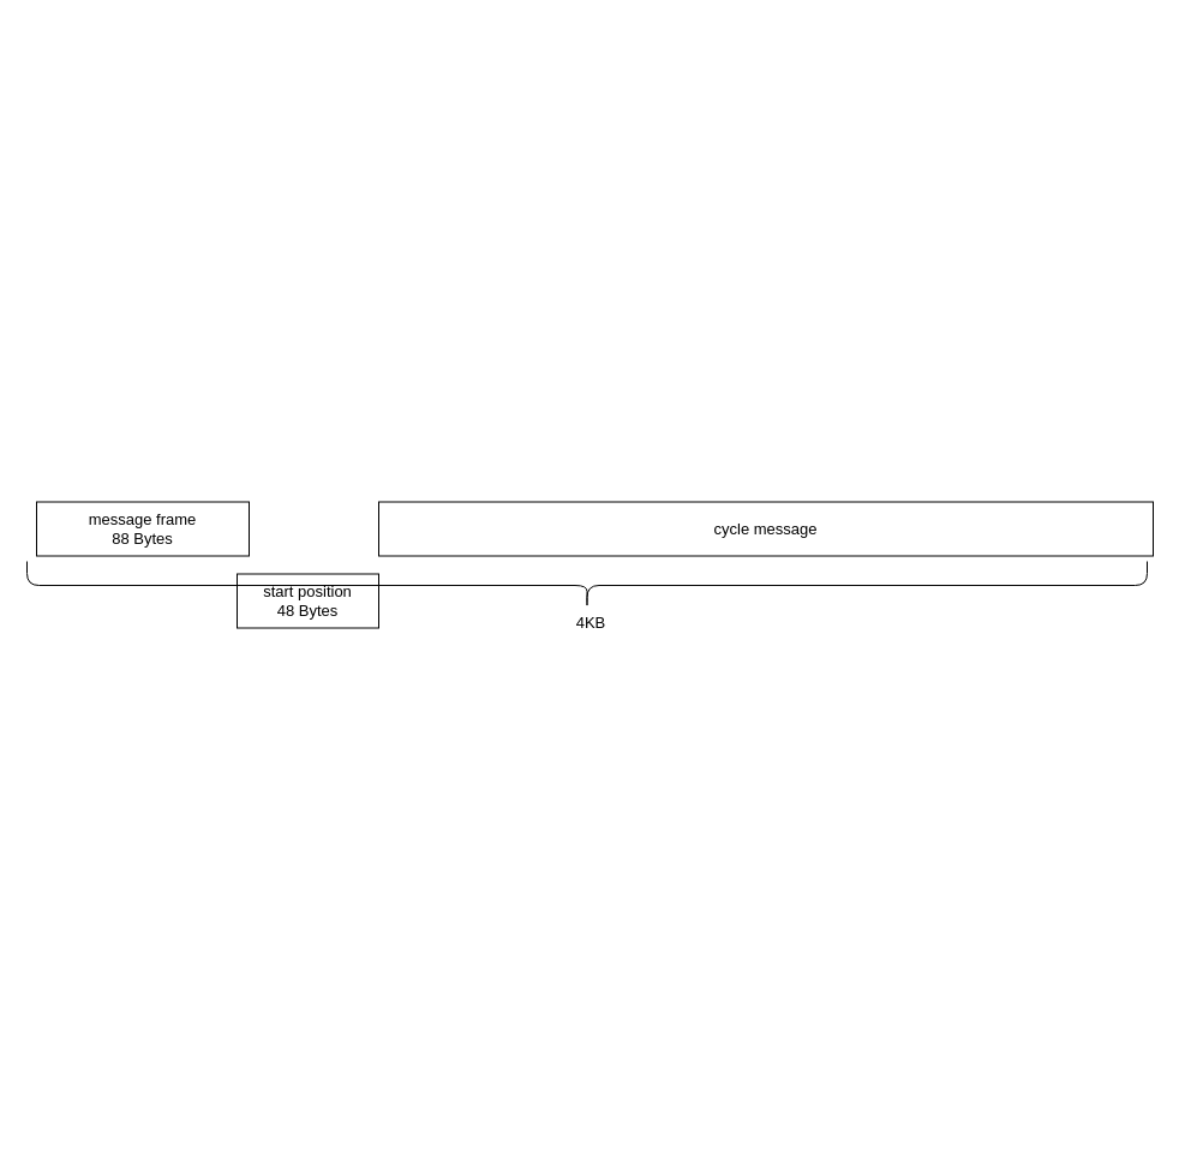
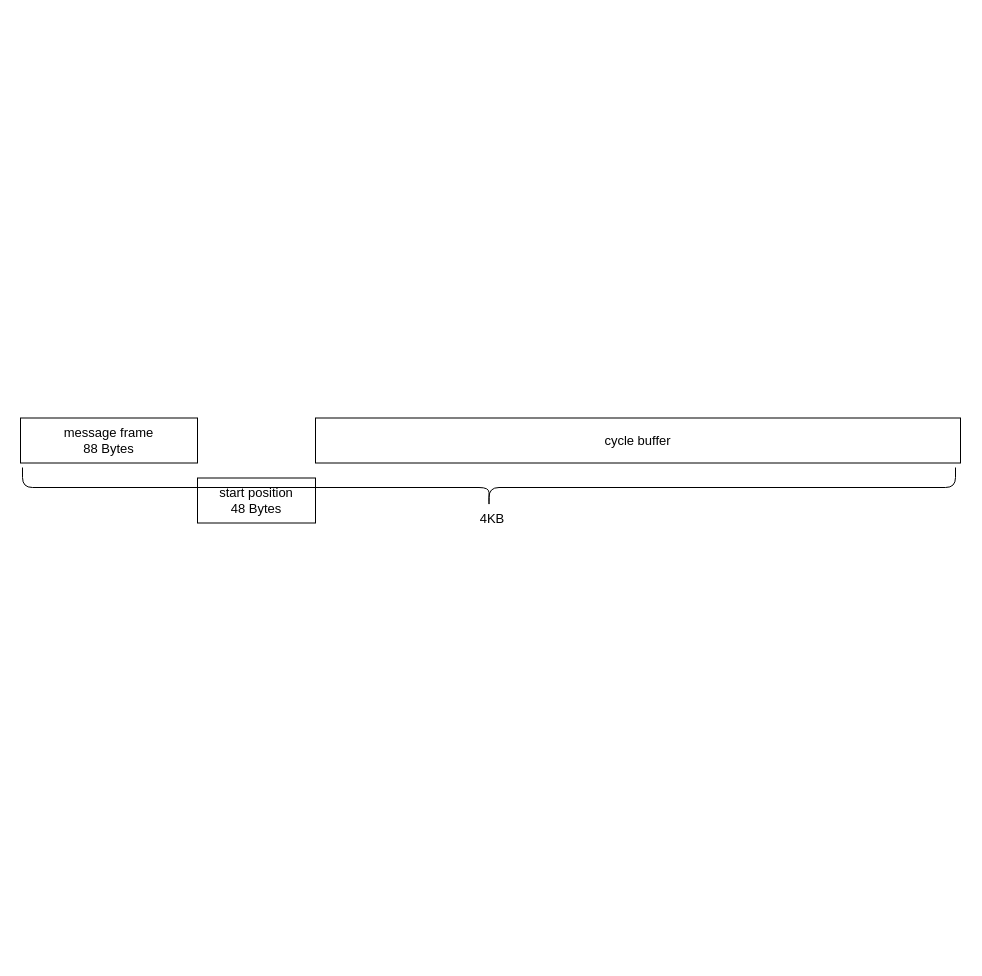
- <mxCell id="2" value="message frame&lt;div&gt;88 Bytes&lt;/div&gt;" style="text;html=1;align=center;verticalAlign=middle;whiteSpace=wrap;rounded=0;strokeColor=default;fontSize=13;" parent="1" vertex="1"><mxGeometry x="30" y="417.5" width="177" height="45" as="geometry" /></mxCell>
+ <mxCell id="2" value="message frame&lt;div&gt;88 Bytes&lt;/div&gt;" style="text;html=1;align=center;verticalAlign=middle;whiteSpace=wrap;rounded=0;strokeColor=default;fontSize=13;" parent="1" vertex="1"><mxGeometry x="20" y="417.5" width="177" height="45" as="geometry" /></mxCell>
- <mxCell id="3" value="cycle message" style="text;html=1;align=center;verticalAlign=middle;whiteSpace=wrap;rounded=0;strokeColor=default;fontSize=13;" parent="1" vertex="1"><mxGeometry x="315" y="417.5" width="645" height="45" as="geometry" /></mxCell>
+ <mxCell id="3" value="cycle buffer" style="text;html=1;align=center;verticalAlign=middle;whiteSpace=wrap;rounded=0;strokeColor=default;fontSize=13;" parent="1" vertex="1"><mxGeometry x="315" y="417.5" width="645" height="45" as="geometry" /></mxCell>
